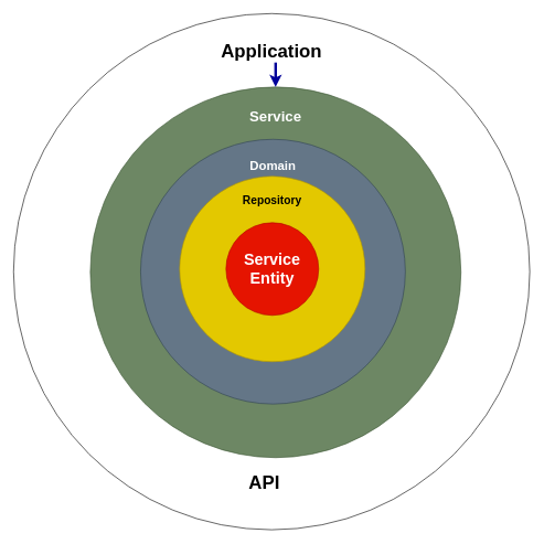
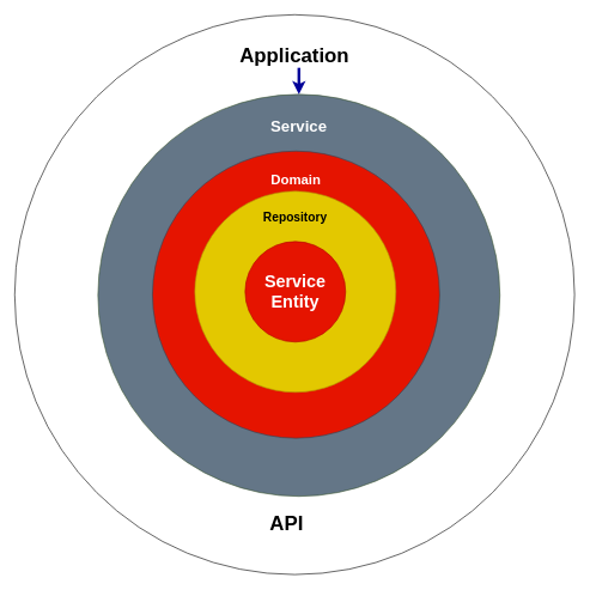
- <mxCell id="5" value="&lt;font style=&quot;font-size: 22px&quot;&gt;&lt;b&gt;&lt;br&gt;Service&lt;/b&gt;&lt;/font&gt;" style="ellipse;whiteSpace=wrap;html=1;aspect=fixed;verticalAlign=top;labelBackgroundColor=none;fillColor=#6d8764;strokeColor=#3A5431;fontColor=#ffffff;" vertex="1" parent="1"><mxGeometry x="136" y="131" width="560" height="560" as="geometry" /></mxCell>
+ <mxCell id="5" value="&lt;font style=&quot;font-size: 22px&quot;&gt;&lt;b&gt;&lt;br&gt;Service&lt;/b&gt;&lt;/font&gt;" style="ellipse;whiteSpace=wrap;html=1;aspect=fixed;verticalAlign=top;labelBackgroundColor=none;fillColor=#647687;strokeColor=#3A5431;fontColor=#ffffff;" vertex="1" parent="1"><mxGeometry x="136" y="131" width="560" height="560" as="geometry" /></mxCell>
- <mxCell id="6" value="&lt;font style=&quot;font-size: 19px&quot;&gt;&lt;b&gt;&lt;br&gt;Domain&lt;/b&gt;&lt;/font&gt;" style="ellipse;whiteSpace=wrap;html=1;aspect=fixed;verticalAlign=top;fillColor=#647687;strokeColor=#314354;fontColor=#ffffff;" vertex="1" parent="1"><mxGeometry x="212" y="210" width="400" height="400" as="geometry" /></mxCell>
+ <mxCell id="6" value="&lt;font style=&quot;font-size: 19px&quot;&gt;&lt;b&gt;&lt;br&gt;Domain&lt;/b&gt;&lt;/font&gt;" style="ellipse;whiteSpace=wrap;html=1;aspect=fixed;verticalAlign=top;fillColor=#e51400;strokeColor=#314354;fontColor=#ffffff;" vertex="1" parent="1"><mxGeometry x="212" y="210" width="400" height="400" as="geometry" /></mxCell>
